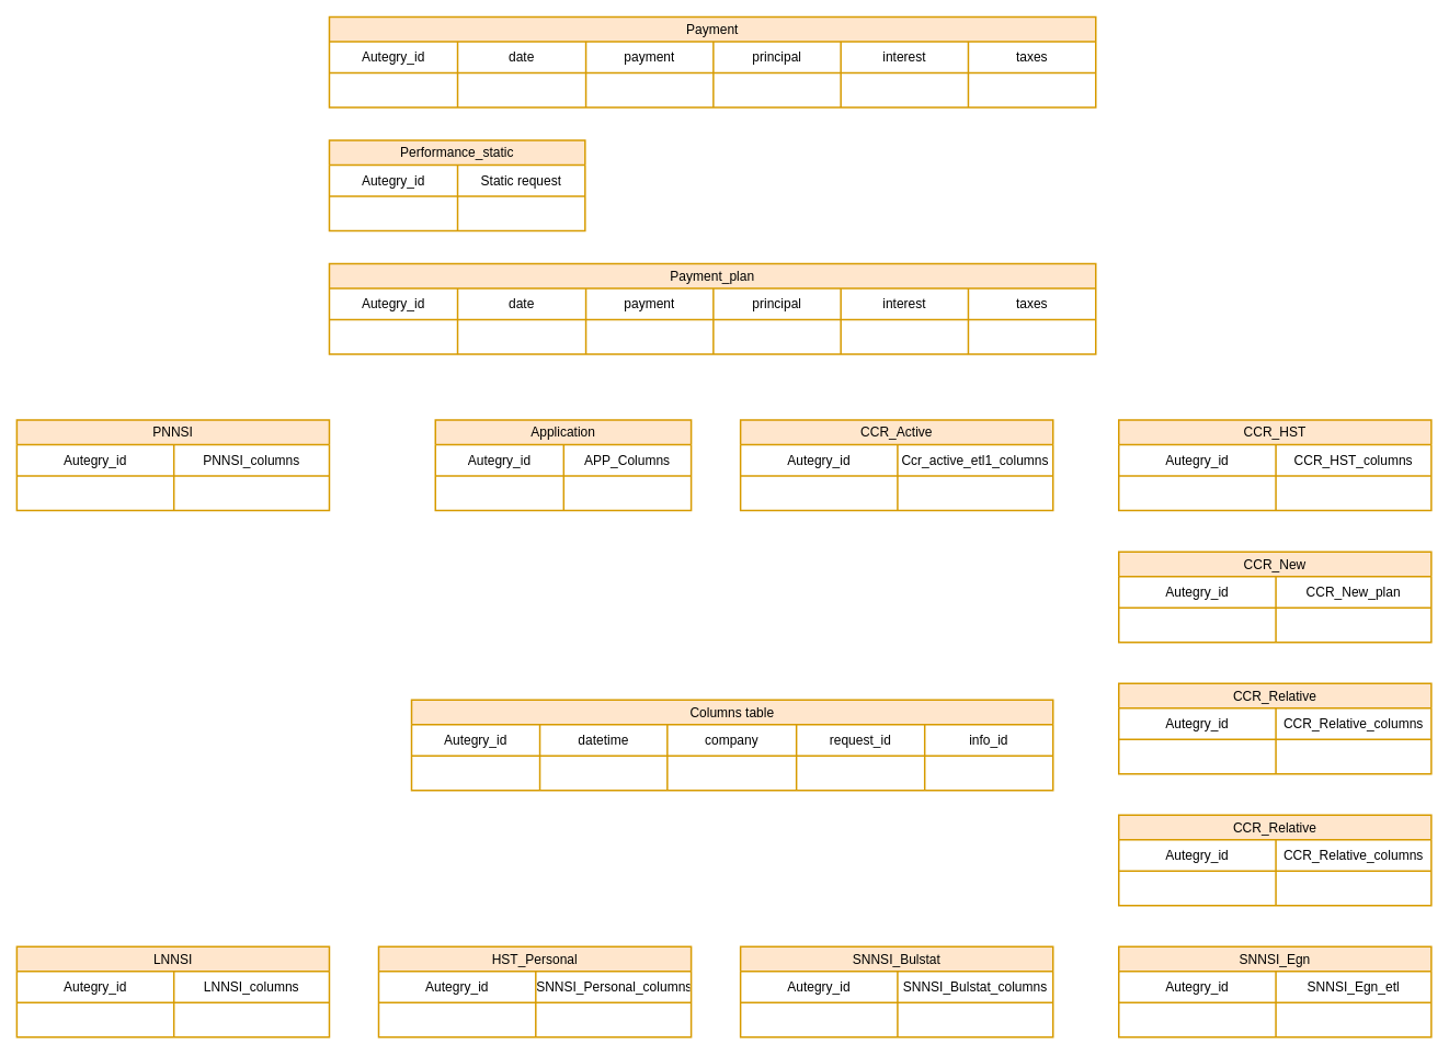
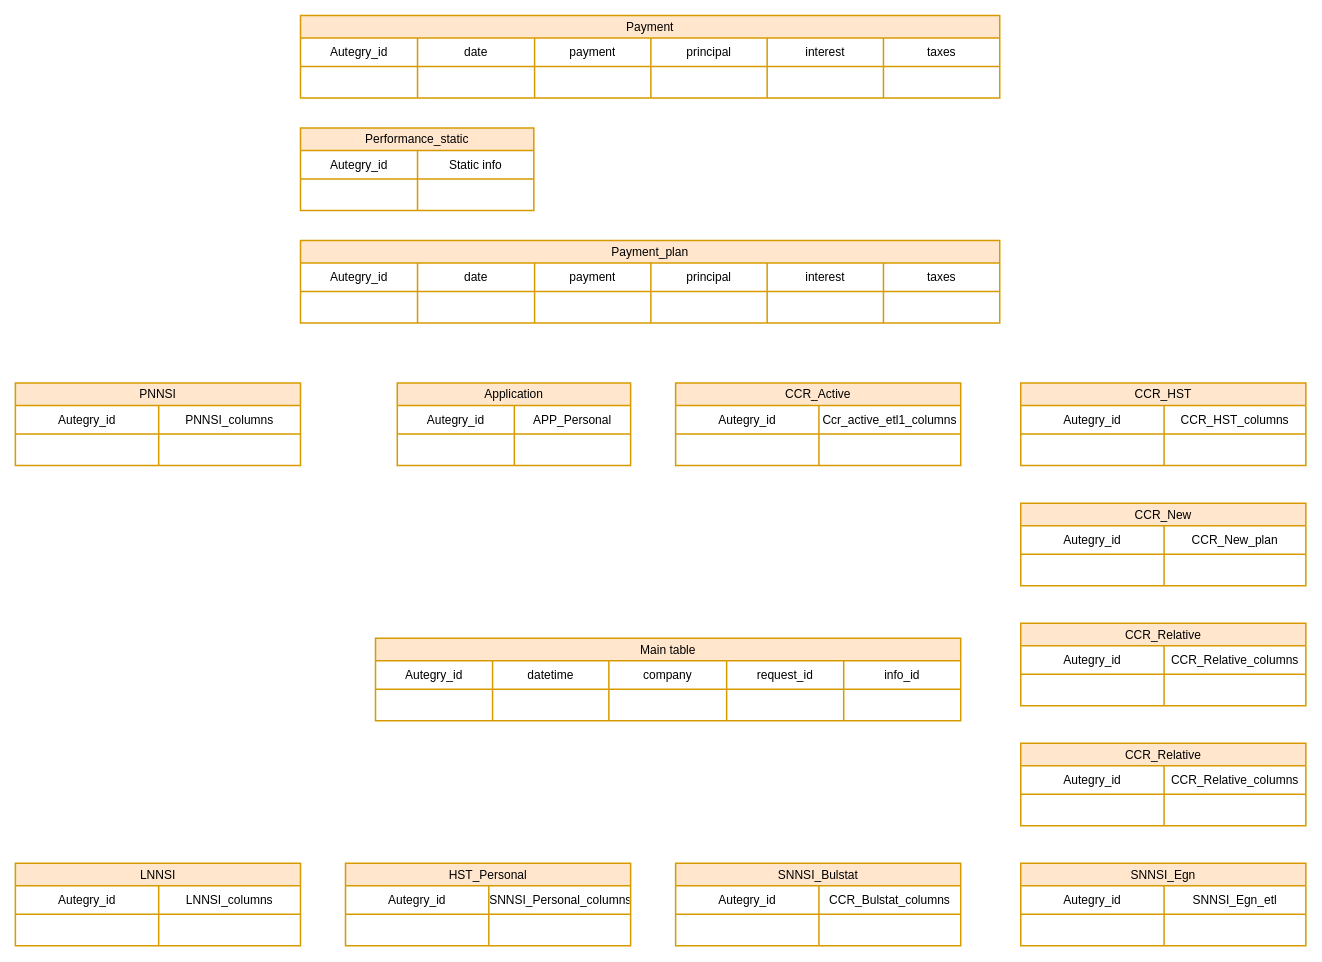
- <mxCell id="95" value="Static request" style="shape=partialRectangle;html=1;whiteSpace=wrap;connectable=0;strokeColor=inherit;overflow=hidden;fillColor=none;top=0;left=0;bottom=0;right=0;pointerEvents=1;fontSize=16;" vertex="1" parent="93"><mxGeometry x="156" width="155" height="38" as="geometry"><mxRectangle width="155" height="38" as="alternateBounds" /></mxGeometry></mxCell>
+ <mxCell id="95" value="Static info" style="shape=partialRectangle;html=1;whiteSpace=wrap;connectable=0;strokeColor=inherit;overflow=hidden;fillColor=none;top=0;left=0;bottom=0;right=0;pointerEvents=1;fontSize=16;" vertex="1" parent="93"><mxGeometry x="156" width="155" height="38" as="geometry"><mxRectangle width="155" height="38" as="alternateBounds" /></mxGeometry></mxCell>
- <mxCell id="18" value="APP_Columns" style="shape=partialRectangle;html=1;whiteSpace=wrap;connectable=0;strokeColor=inherit;overflow=hidden;fillColor=none;top=0;left=0;bottom=0;right=0;pointerEvents=1;fontSize=16;" vertex="1" parent="16"><mxGeometry x="156" width="155" height="38" as="geometry"><mxRectangle width="155" height="38" as="alternateBounds" /></mxGeometry></mxCell>
+ <mxCell id="18" value="APP_Personal" style="shape=partialRectangle;html=1;whiteSpace=wrap;connectable=0;strokeColor=inherit;overflow=hidden;fillColor=none;top=0;left=0;bottom=0;right=0;pointerEvents=1;fontSize=16;" vertex="1" parent="16"><mxGeometry x="156" width="155" height="38" as="geometry"><mxRectangle width="155" height="38" as="alternateBounds" /></mxGeometry></mxCell>
- <mxCell id="2" value="Columns table" style="shape=table;startSize=30;container=1;collapsible=0;childLayout=tableLayout;strokeColor=#d79b00;fontSize=16;fillColor=#ffe6cc;fillStyle=solid;gradientColor=none;fixedRows=0;backgroundOutline=0;autosize=0;fixedWidth=0;rounded=0;shadow=0;strokeWidth=2;perimeterSpacing=0;labelBackgroundColor=none;whiteSpace=wrap;fontColor=default;" vertex="1" parent="1"><mxGeometry x="500" y="850" width="780" height="110" as="geometry" /></mxCell>
+ <mxCell id="2" value="Main table" style="shape=table;startSize=30;container=1;collapsible=0;childLayout=tableLayout;strokeColor=#d79b00;fontSize=16;fillColor=#ffe6cc;fillStyle=solid;gradientColor=none;fixedRows=0;backgroundOutline=0;autosize=0;fixedWidth=0;rounded=0;shadow=0;strokeWidth=2;perimeterSpacing=0;labelBackgroundColor=none;whiteSpace=wrap;fontColor=default;" vertex="1" parent="1"><mxGeometry x="500" y="850" width="780" height="110" as="geometry" /></mxCell>
- <mxCell id="67" value="SNNSI_Bulstat_columns" style="shape=partialRectangle;html=1;whiteSpace=wrap;connectable=0;strokeColor=inherit;overflow=hidden;fillColor=none;top=0;left=0;bottom=0;right=0;pointerEvents=1;fontSize=16;" vertex="1" parent="65"><mxGeometry x="191" width="189" height="38" as="geometry"><mxRectangle width="189" height="38" as="alternateBounds" /></mxGeometry></mxCell>
+ <mxCell id="67" value="CCR_Bulstat_columns" style="shape=partialRectangle;html=1;whiteSpace=wrap;connectable=0;strokeColor=inherit;overflow=hidden;fillColor=none;top=0;left=0;bottom=0;right=0;pointerEvents=1;fontSize=16;" vertex="1" parent="65"><mxGeometry x="191" width="189" height="38" as="geometry"><mxRectangle width="189" height="38" as="alternateBounds" /></mxGeometry></mxCell>
